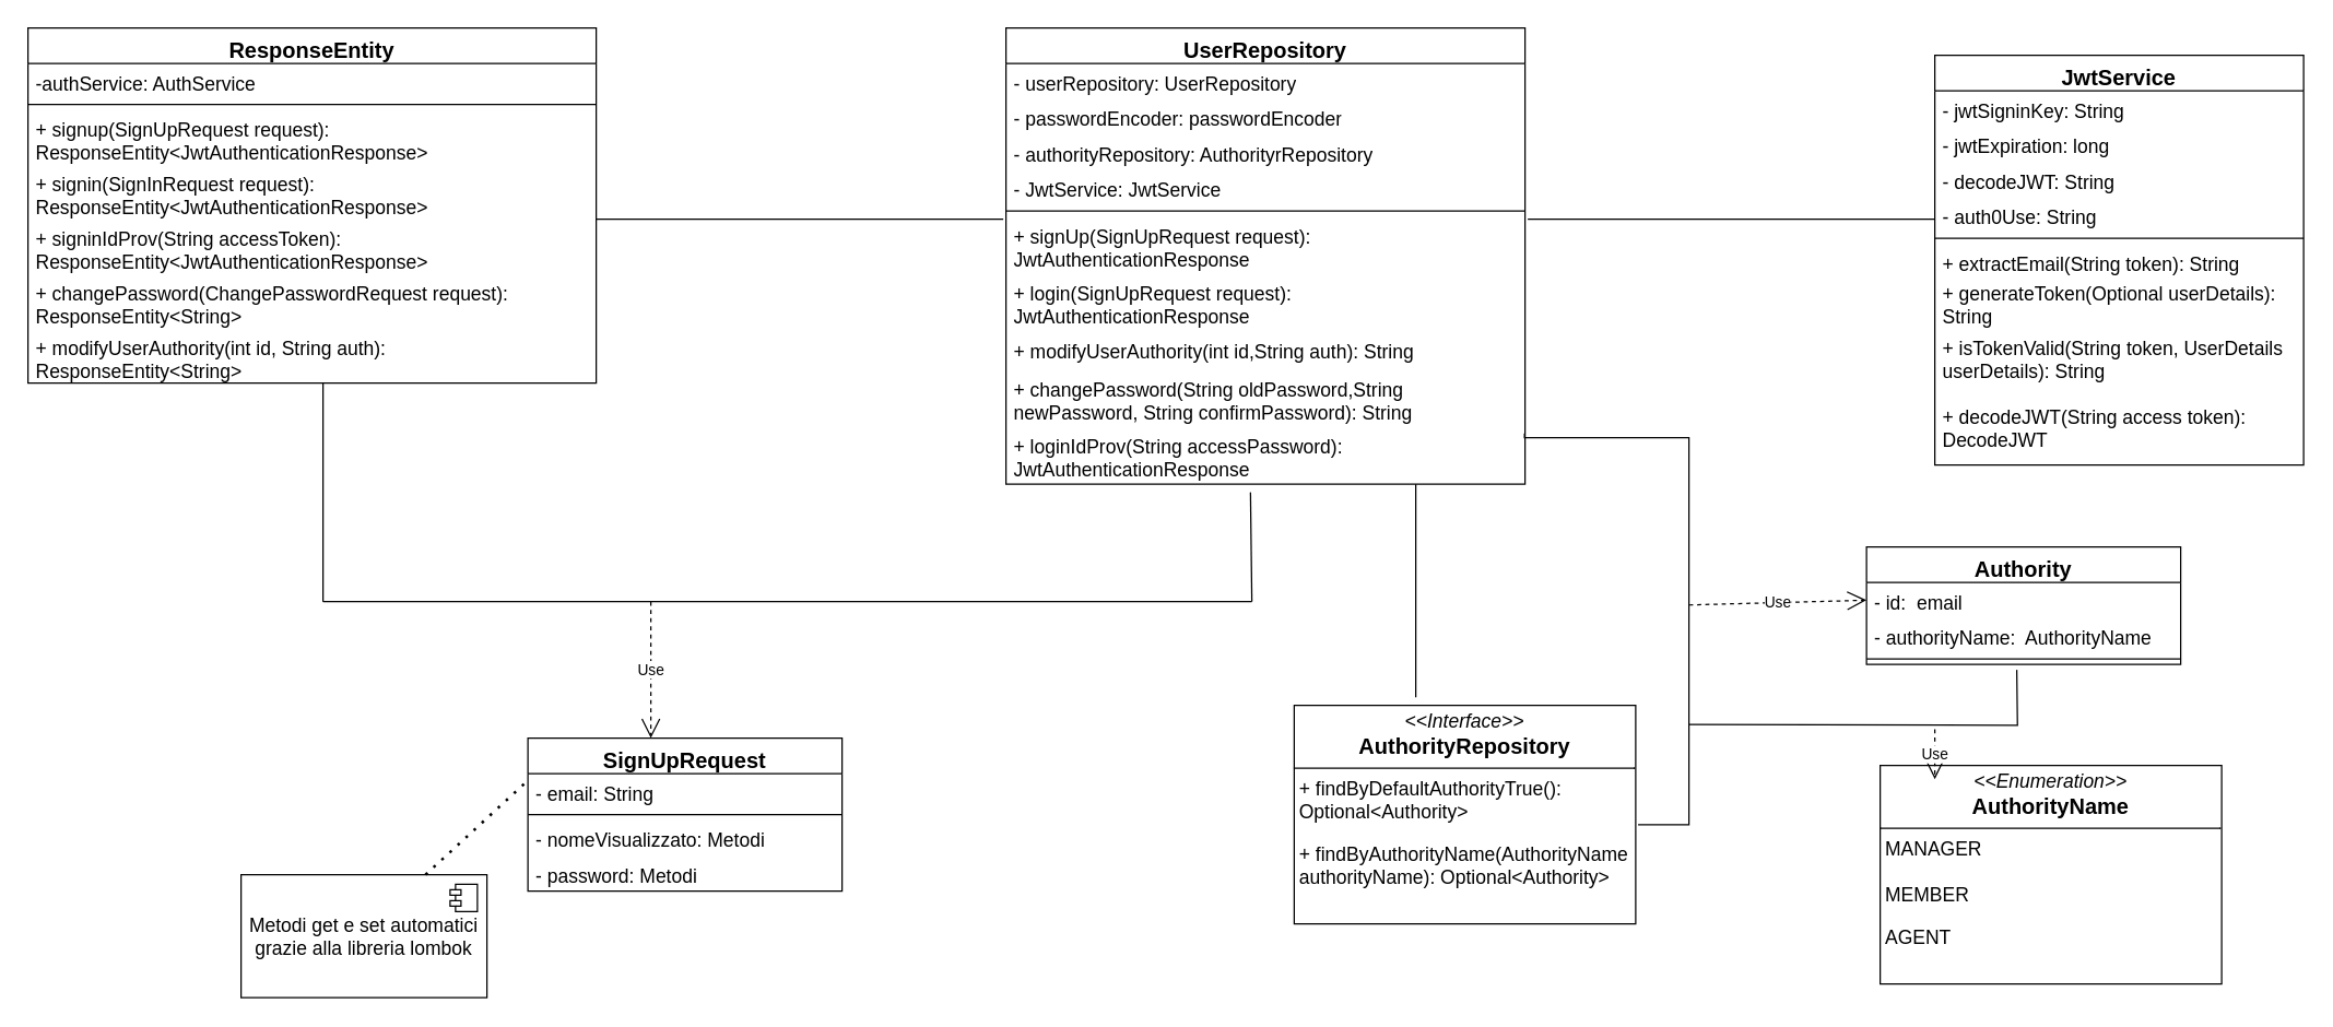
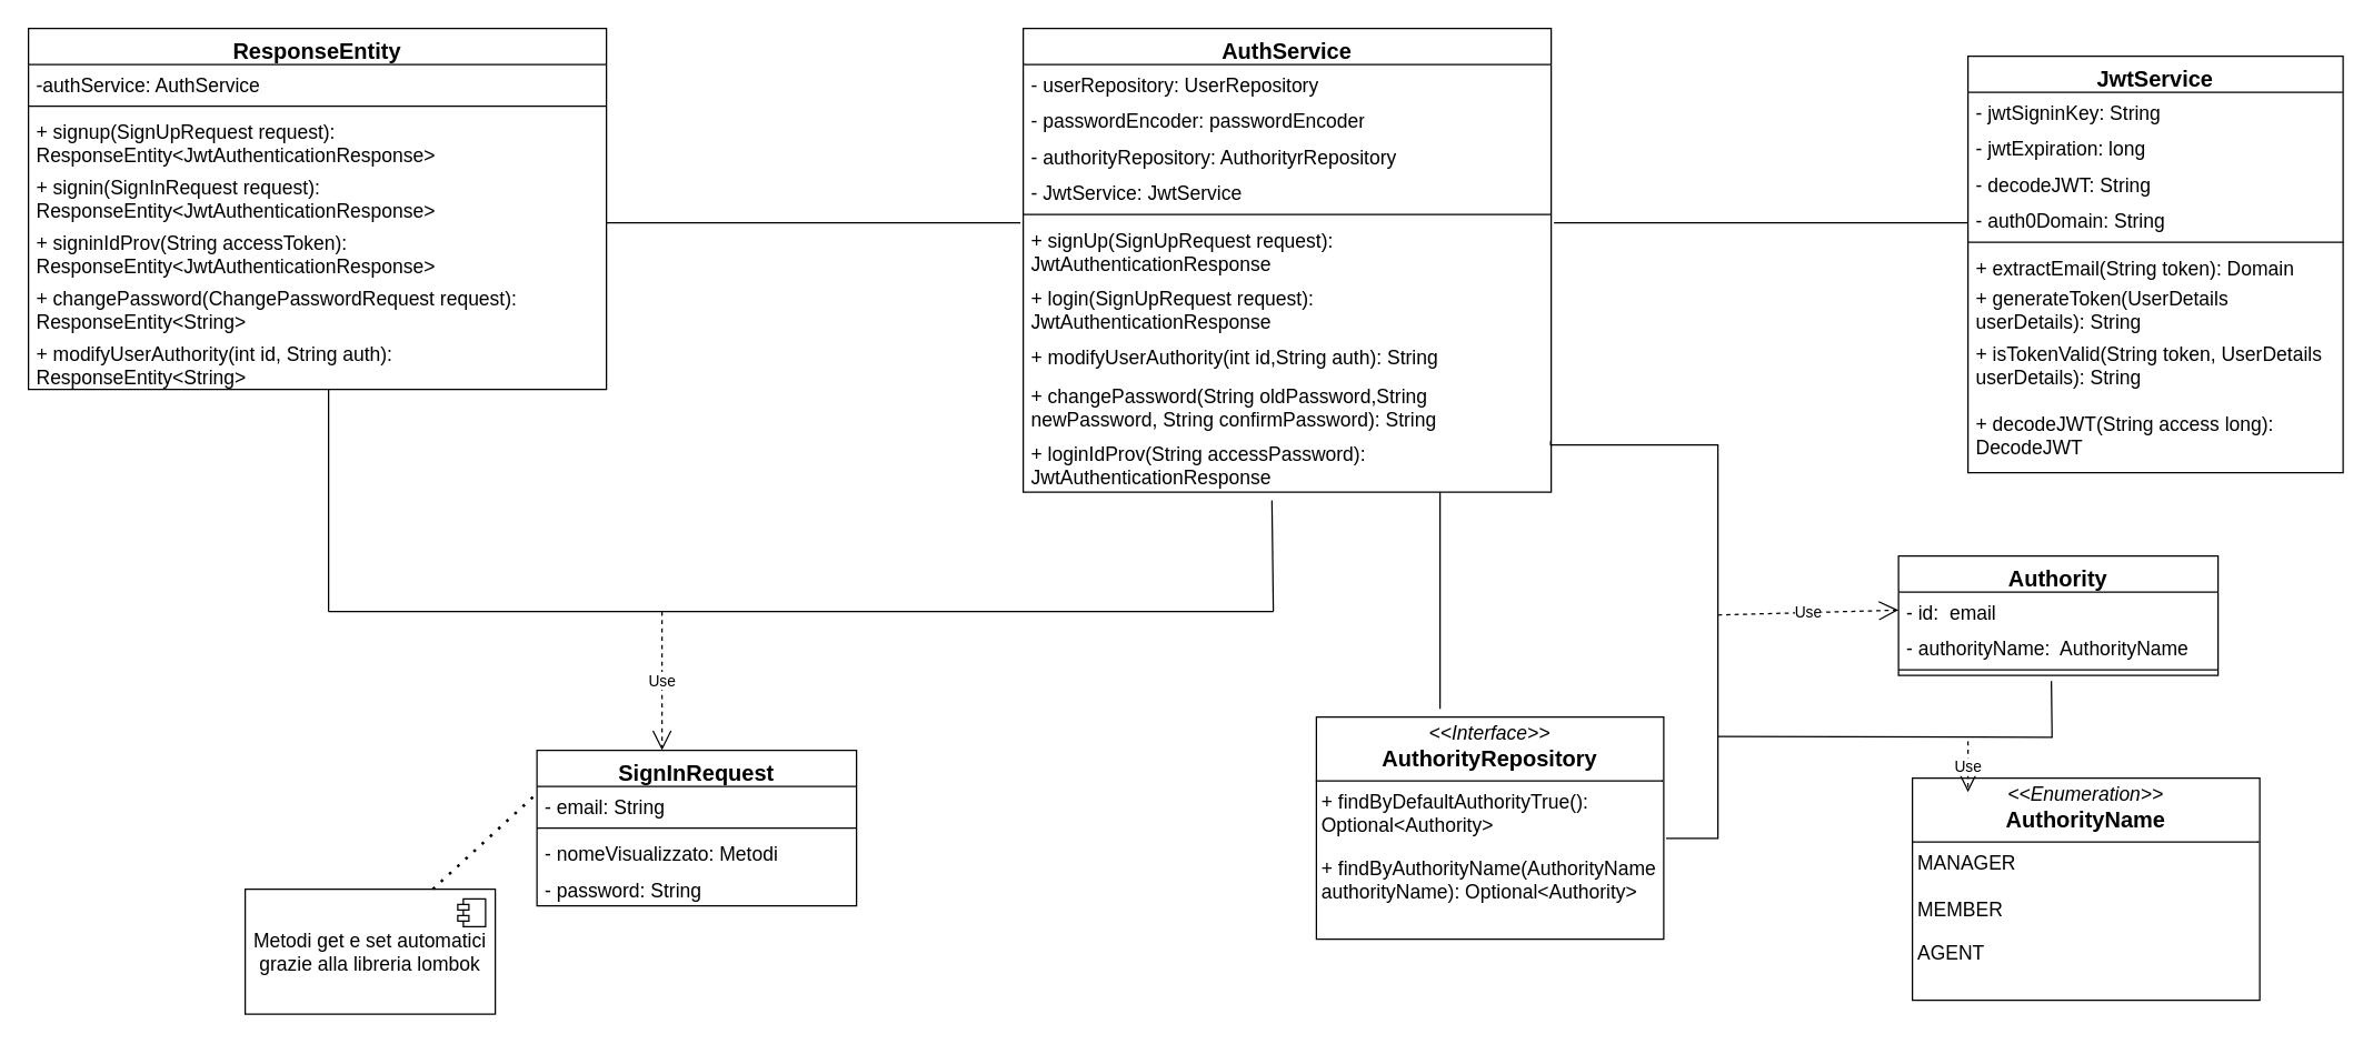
- <mxCell id="10" value="&lt;font style=&quot;font-size: 16px;&quot;&gt;UserRepository&lt;/font&gt;" style="swimlane;fontStyle=1;align=center;verticalAlign=top;childLayout=stackLayout;horizontal=1;startSize=26;horizontalStack=0;resizeParent=1;resizeParentMax=0;resizeLast=0;collapsible=1;marginBottom=0;whiteSpace=wrap;html=1;" parent="1" vertex="1"><mxGeometry x="736" y="20" width="380" height="334" as="geometry" /></mxCell>
+ <mxCell id="10" value="&lt;font style=&quot;font-size: 16px;&quot;&gt;AuthService&lt;/font&gt;" style="swimlane;fontStyle=1;align=center;verticalAlign=top;childLayout=stackLayout;horizontal=1;startSize=26;horizontalStack=0;resizeParent=1;resizeParentMax=0;resizeLast=0;collapsible=1;marginBottom=0;whiteSpace=wrap;html=1;" parent="1" vertex="1"><mxGeometry x="736" y="20" width="380" height="334" as="geometry" /></mxCell>
- <mxCell id="25" value="&lt;font style=&quot;font-size: 14px;&quot;&gt;- auth0Use: String&lt;/font&gt;" style="text;strokeColor=none;fillColor=none;align=left;verticalAlign=top;spacingLeft=4;spacingRight=4;overflow=hidden;rotatable=0;points=[[0,0.5],[1,0.5]];portConstraint=eastwest;whiteSpace=wrap;html=1;" parent="21" vertex="1"><mxGeometry y="104" width="270" height="26" as="geometry" /></mxCell>
+ <mxCell id="25" value="&lt;font style=&quot;font-size: 14px;&quot;&gt;- auth0Domain: String&lt;/font&gt;" style="text;strokeColor=none;fillColor=none;align=left;verticalAlign=top;spacingLeft=4;spacingRight=4;overflow=hidden;rotatable=0;points=[[0,0.5],[1,0.5]];portConstraint=eastwest;whiteSpace=wrap;html=1;" parent="21" vertex="1"><mxGeometry y="104" width="270" height="26" as="geometry" /></mxCell>
- <mxCell id="27" value="&lt;font style=&quot;font-size: 14px;&quot;&gt;+ extractEmail(String token): String&lt;/font&gt;" style="text;strokeColor=none;fillColor=none;align=left;verticalAlign=top;spacingLeft=4;spacingRight=4;overflow=hidden;rotatable=0;points=[[0,0.5],[1,0.5]];portConstraint=eastwest;whiteSpace=wrap;html=1;" parent="21" vertex="1"><mxGeometry y="138" width="270" height="22" as="geometry" /></mxCell>
+ <mxCell id="27" value="&lt;font style=&quot;font-size: 14px;&quot;&gt;+ extractEmail(String token): Domain&lt;/font&gt;" style="text;strokeColor=none;fillColor=none;align=left;verticalAlign=top;spacingLeft=4;spacingRight=4;overflow=hidden;rotatable=0;points=[[0,0.5],[1,0.5]];portConstraint=eastwest;whiteSpace=wrap;html=1;" parent="21" vertex="1"><mxGeometry y="138" width="270" height="22" as="geometry" /></mxCell>
- <mxCell id="28" value="&lt;font style=&quot;font-size: 14px;&quot;&gt;+ generateToken(Optional userDetails): String&lt;/font&gt;" style="text;strokeColor=none;fillColor=none;align=left;verticalAlign=top;spacingLeft=4;spacingRight=4;overflow=hidden;rotatable=0;points=[[0,0.5],[1,0.5]];portConstraint=eastwest;whiteSpace=wrap;html=1;" parent="21" vertex="1"><mxGeometry y="160" width="270" height="40" as="geometry" /></mxCell>
+ <mxCell id="28" value="&lt;font style=&quot;font-size: 14px;&quot;&gt;+ generateToken(UserDetails userDetails): String&lt;/font&gt;" style="text;strokeColor=none;fillColor=none;align=left;verticalAlign=top;spacingLeft=4;spacingRight=4;overflow=hidden;rotatable=0;points=[[0,0.5],[1,0.5]];portConstraint=eastwest;whiteSpace=wrap;html=1;" parent="21" vertex="1"><mxGeometry y="160" width="270" height="40" as="geometry" /></mxCell>
- <mxCell id="30" value="&lt;font style=&quot;font-size: 14px;&quot;&gt;+ decodeJWT(String access token): DecodeJWT&lt;/font&gt;" style="text;strokeColor=none;fillColor=none;align=left;verticalAlign=top;spacingLeft=4;spacingRight=4;overflow=hidden;rotatable=0;points=[[0,0.5],[1,0.5]];portConstraint=eastwest;whiteSpace=wrap;html=1;" parent="21" vertex="1"><mxGeometry y="250" width="270" height="50" as="geometry" /></mxCell>
+ <mxCell id="30" value="&lt;font style=&quot;font-size: 14px;&quot;&gt;+ decodeJWT(String access long): DecodeJWT&lt;/font&gt;" style="text;strokeColor=none;fillColor=none;align=left;verticalAlign=top;spacingLeft=4;spacingRight=4;overflow=hidden;rotatable=0;points=[[0,0.5],[1,0.5]];portConstraint=eastwest;whiteSpace=wrap;html=1;" parent="21" vertex="1"><mxGeometry y="250" width="270" height="50" as="geometry" /></mxCell>
- <mxCell id="31" value="&lt;font style=&quot;font-size: 16px;&quot;&gt;SignUpRequest&lt;/font&gt;" style="swimlane;fontStyle=1;align=center;verticalAlign=top;childLayout=stackLayout;horizontal=1;startSize=26;horizontalStack=0;resizeParent=1;resizeParentMax=0;resizeLast=0;collapsible=1;marginBottom=0;whiteSpace=wrap;html=1;" parent="1" vertex="1"><mxGeometry x="386" y="540" width="230" height="112" as="geometry" /></mxCell>
+ <mxCell id="31" value="&lt;font style=&quot;font-size: 16px;&quot;&gt;SignInRequest&lt;/font&gt;" style="swimlane;fontStyle=1;align=center;verticalAlign=top;childLayout=stackLayout;horizontal=1;startSize=26;horizontalStack=0;resizeParent=1;resizeParentMax=0;resizeLast=0;collapsible=1;marginBottom=0;whiteSpace=wrap;html=1;" parent="1" vertex="1"><mxGeometry x="386" y="540" width="230" height="112" as="geometry" /></mxCell>
- <mxCell id="35" value="&lt;font style=&quot;font-size: 14px;&quot;&gt;- password: Metodi&lt;/font&gt;" style="text;strokeColor=none;fillColor=none;align=left;verticalAlign=top;spacingLeft=4;spacingRight=4;overflow=hidden;rotatable=0;points=[[0,0.5],[1,0.5]];portConstraint=eastwest;whiteSpace=wrap;html=1;" parent="31" vertex="1"><mxGeometry y="86" width="230" height="26" as="geometry" /></mxCell>
+ <mxCell id="35" value="&lt;font style=&quot;font-size: 14px;&quot;&gt;- password: String&lt;/font&gt;" style="text;strokeColor=none;fillColor=none;align=left;verticalAlign=top;spacingLeft=4;spacingRight=4;overflow=hidden;rotatable=0;points=[[0,0.5],[1,0.5]];portConstraint=eastwest;whiteSpace=wrap;html=1;" parent="31" vertex="1"><mxGeometry y="86" width="230" height="26" as="geometry" /></mxCell>
